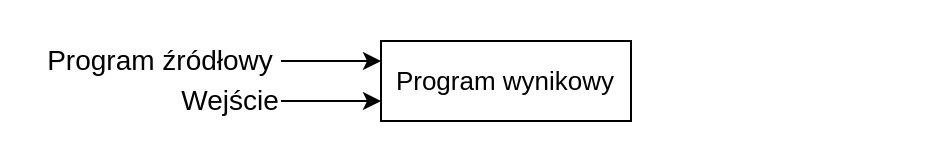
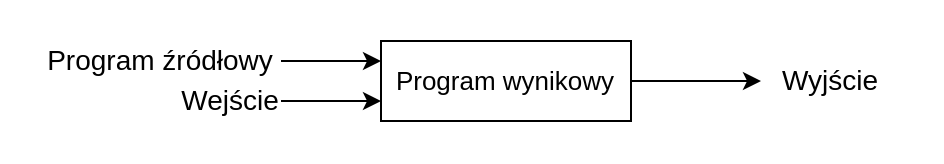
+ <mxCell id="2" style="edgeStyle=orthogonalEdgeStyle;rounded=0;orthogonalLoop=1;jettySize=auto;html=1;" edge="1" parent="1" source="3" target="6"><mxGeometry relative="1" as="geometry" /></mxCell>
+ <mxCell id="6" value="Wyjście" style="text;html=1;strokeColor=none;fillColor=none;align=center;verticalAlign=middle;whiteSpace=wrap;rounded=0;fontSize=14;" vertex="1" parent="1"><mxGeometry x="380" y="30" width="70" height="20" as="geometry" /></mxCell>
